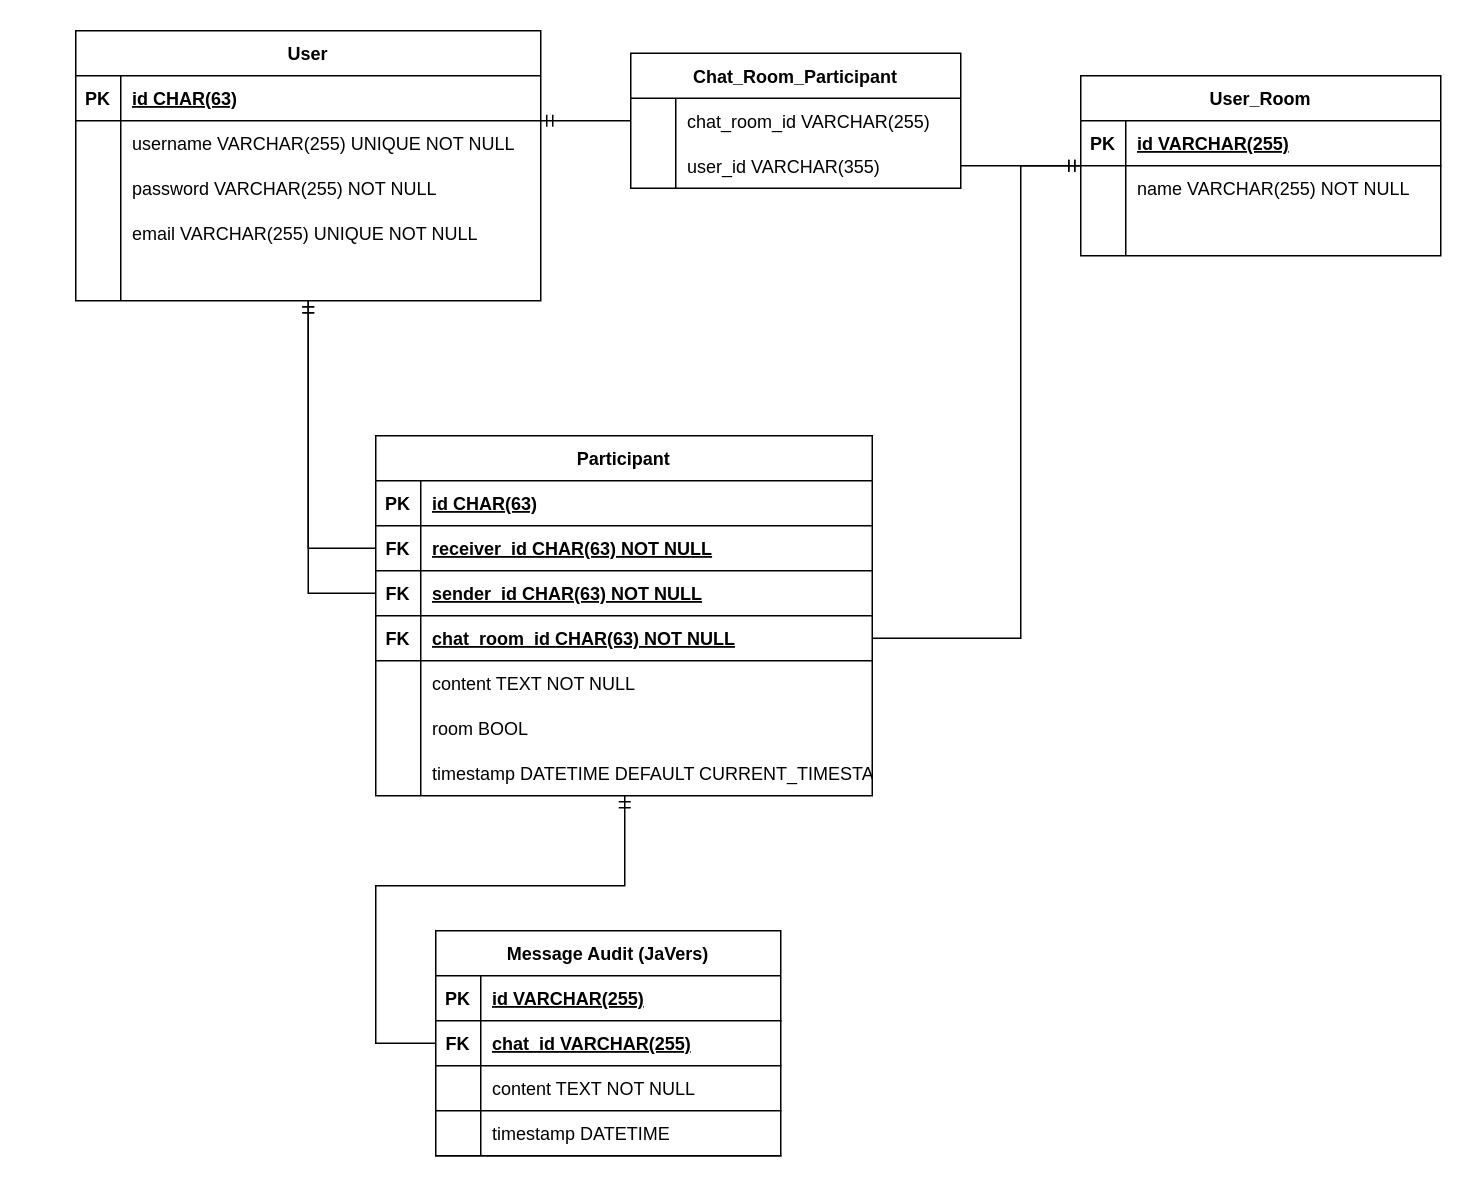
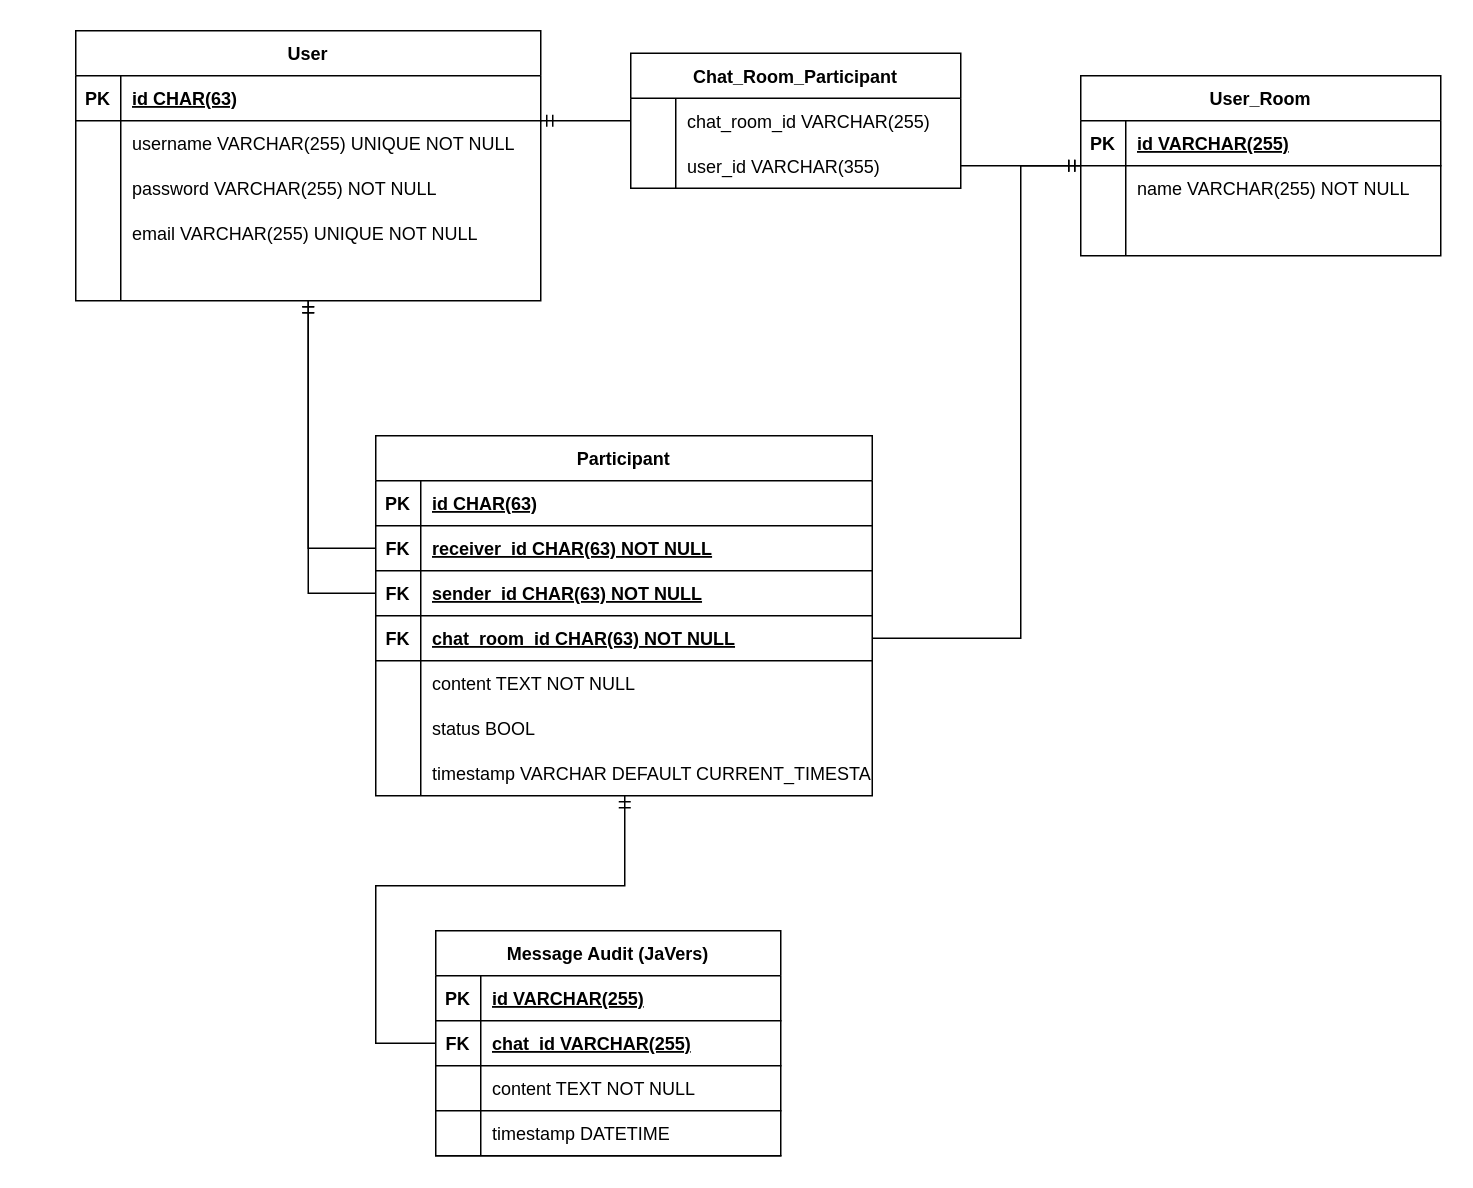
- <mxCell id="37" value="room BOOL" style="shape=partialRectangle;overflow=hidden;connectable=0;fillColor=none;align=left;strokeColor=inherit;top=0;left=0;bottom=0;right=0;spacingLeft=6;" vertex="1" parent="35"><mxGeometry x="30" width="301" height="30" as="geometry"><mxRectangle width="301" height="30" as="alternateBounds" /></mxGeometry></mxCell>
+ <mxCell id="37" value="status BOOL" style="shape=partialRectangle;overflow=hidden;connectable=0;fillColor=none;align=left;strokeColor=inherit;top=0;left=0;bottom=0;right=0;spacingLeft=6;" vertex="1" parent="35"><mxGeometry x="30" width="301" height="30" as="geometry"><mxRectangle width="301" height="30" as="alternateBounds" /></mxGeometry></mxCell>
- <mxCell id="40" value="timestamp DATETIME DEFAULT CURRENT_TIMESTAMP" style="shape=partialRectangle;overflow=hidden;connectable=0;fillColor=none;align=left;strokeColor=inherit;top=0;left=0;bottom=0;right=0;spacingLeft=6;" vertex="1" parent="38"><mxGeometry x="30" width="301" height="30" as="geometry"><mxRectangle width="301" height="30" as="alternateBounds" /></mxGeometry></mxCell>
+ <mxCell id="40" value="timestamp VARCHAR DEFAULT CURRENT_TIMESTAMP" style="shape=partialRectangle;overflow=hidden;connectable=0;fillColor=none;align=left;strokeColor=inherit;top=0;left=0;bottom=0;right=0;spacingLeft=6;" vertex="1" parent="38"><mxGeometry x="30" width="301" height="30" as="geometry"><mxRectangle width="301" height="30" as="alternateBounds" /></mxGeometry></mxCell>
